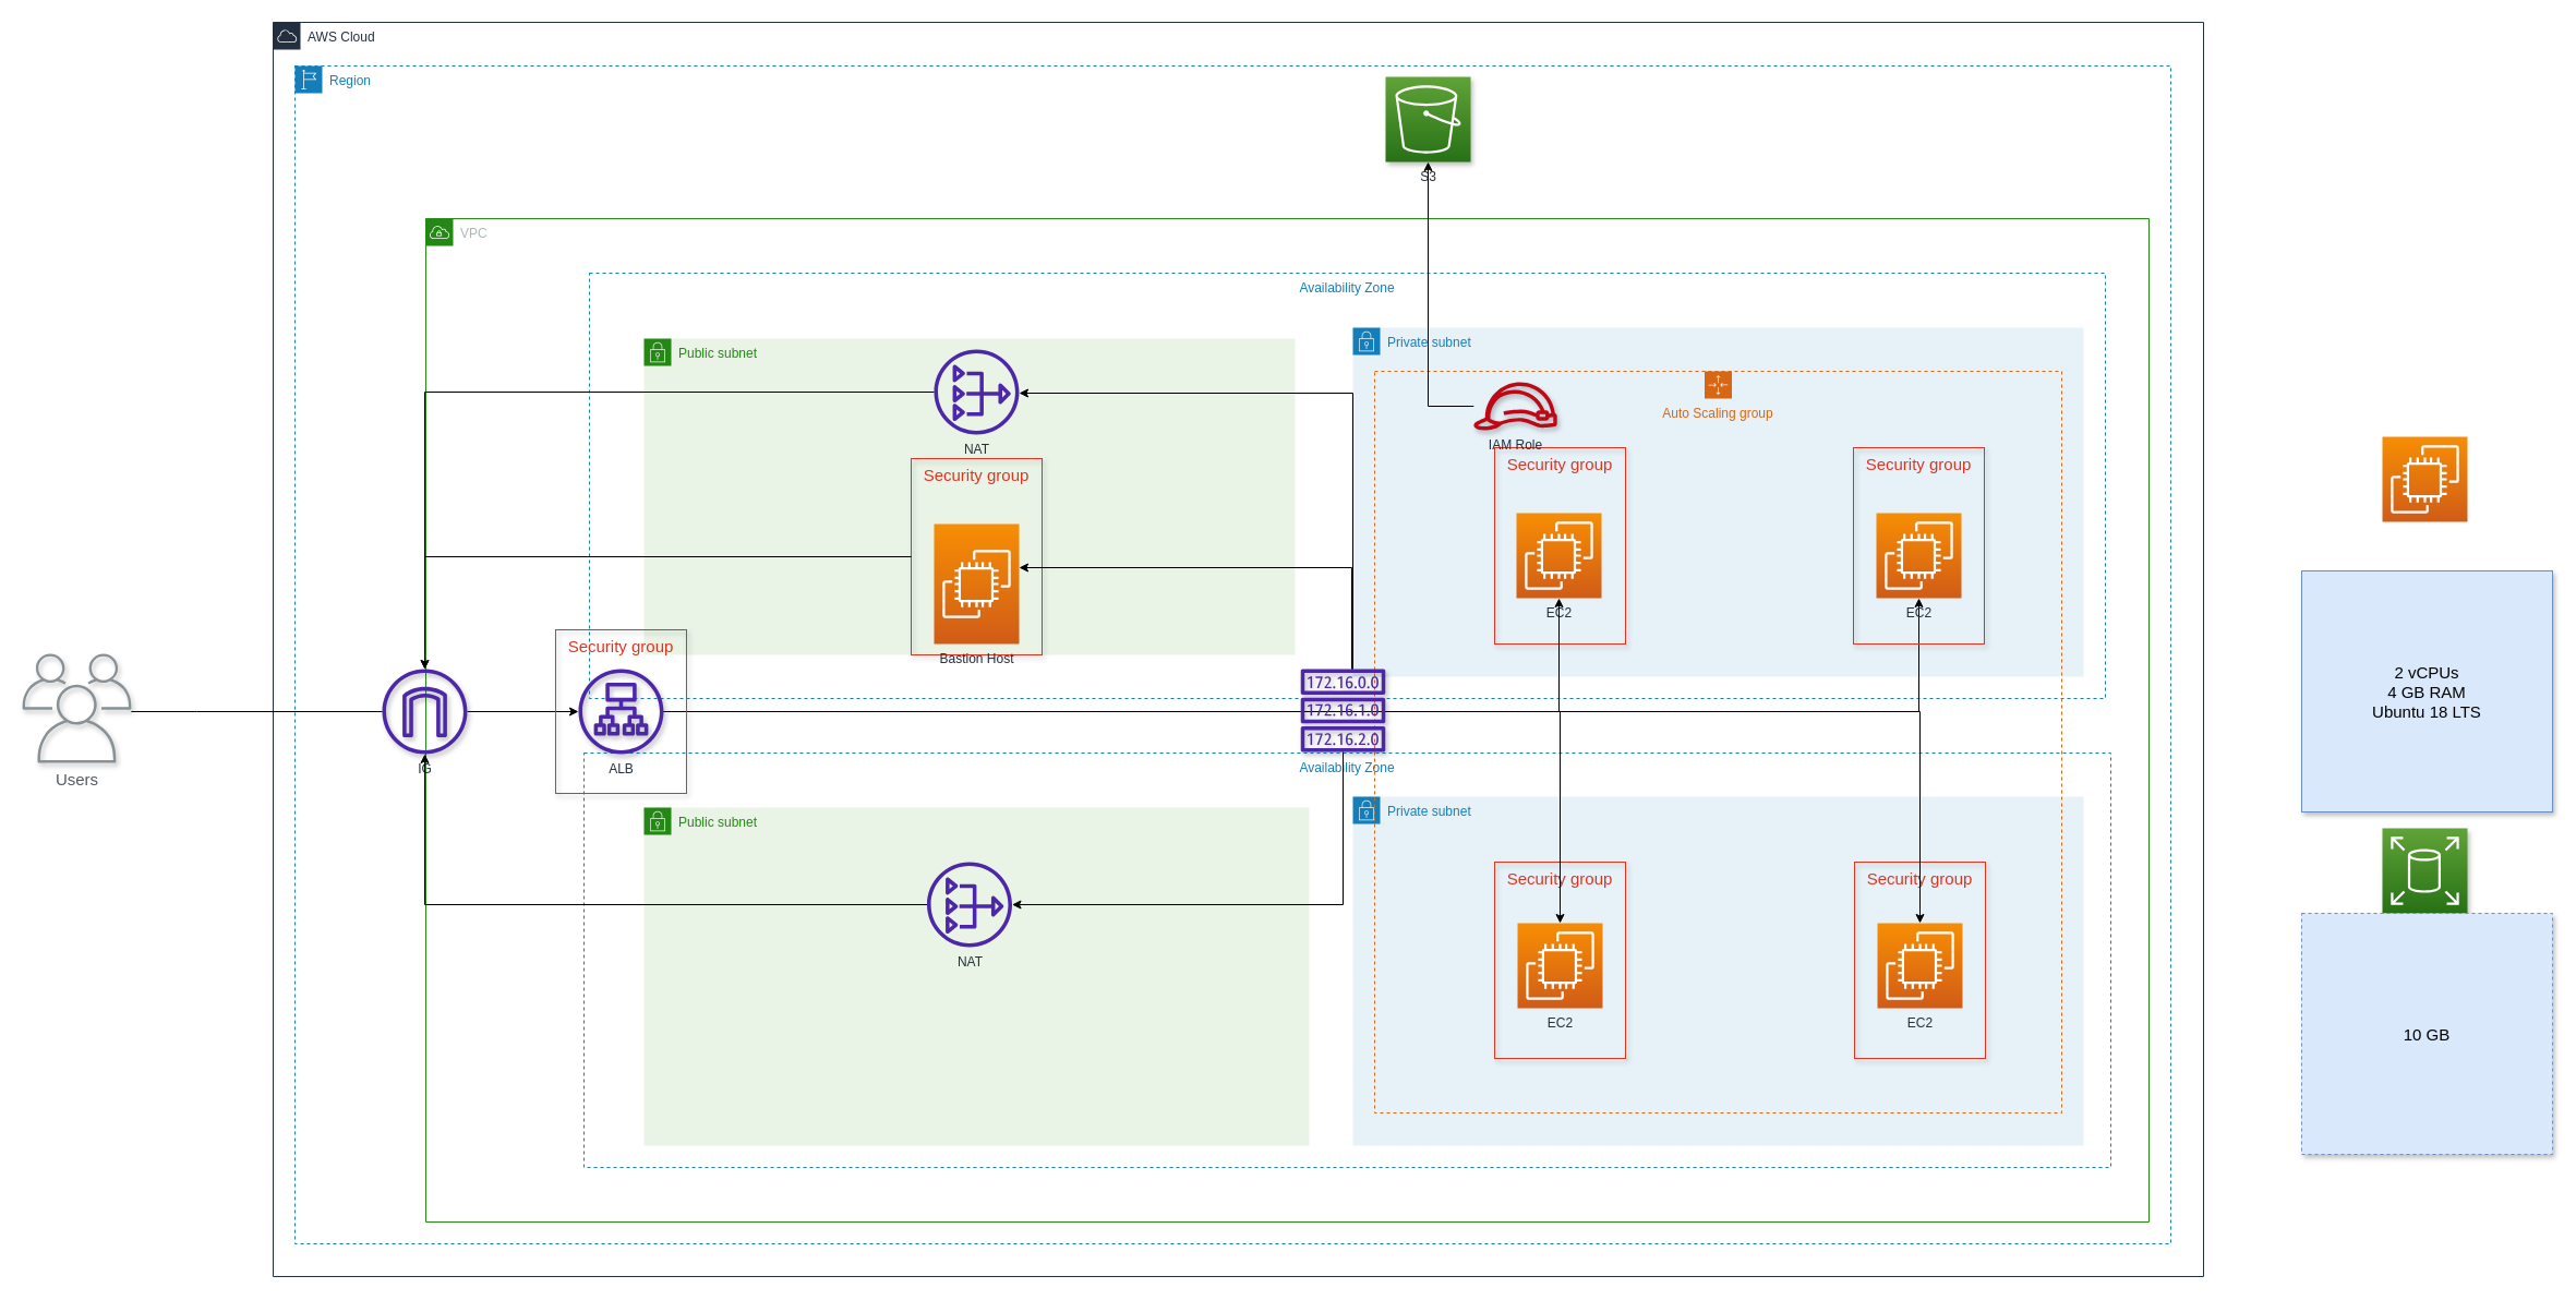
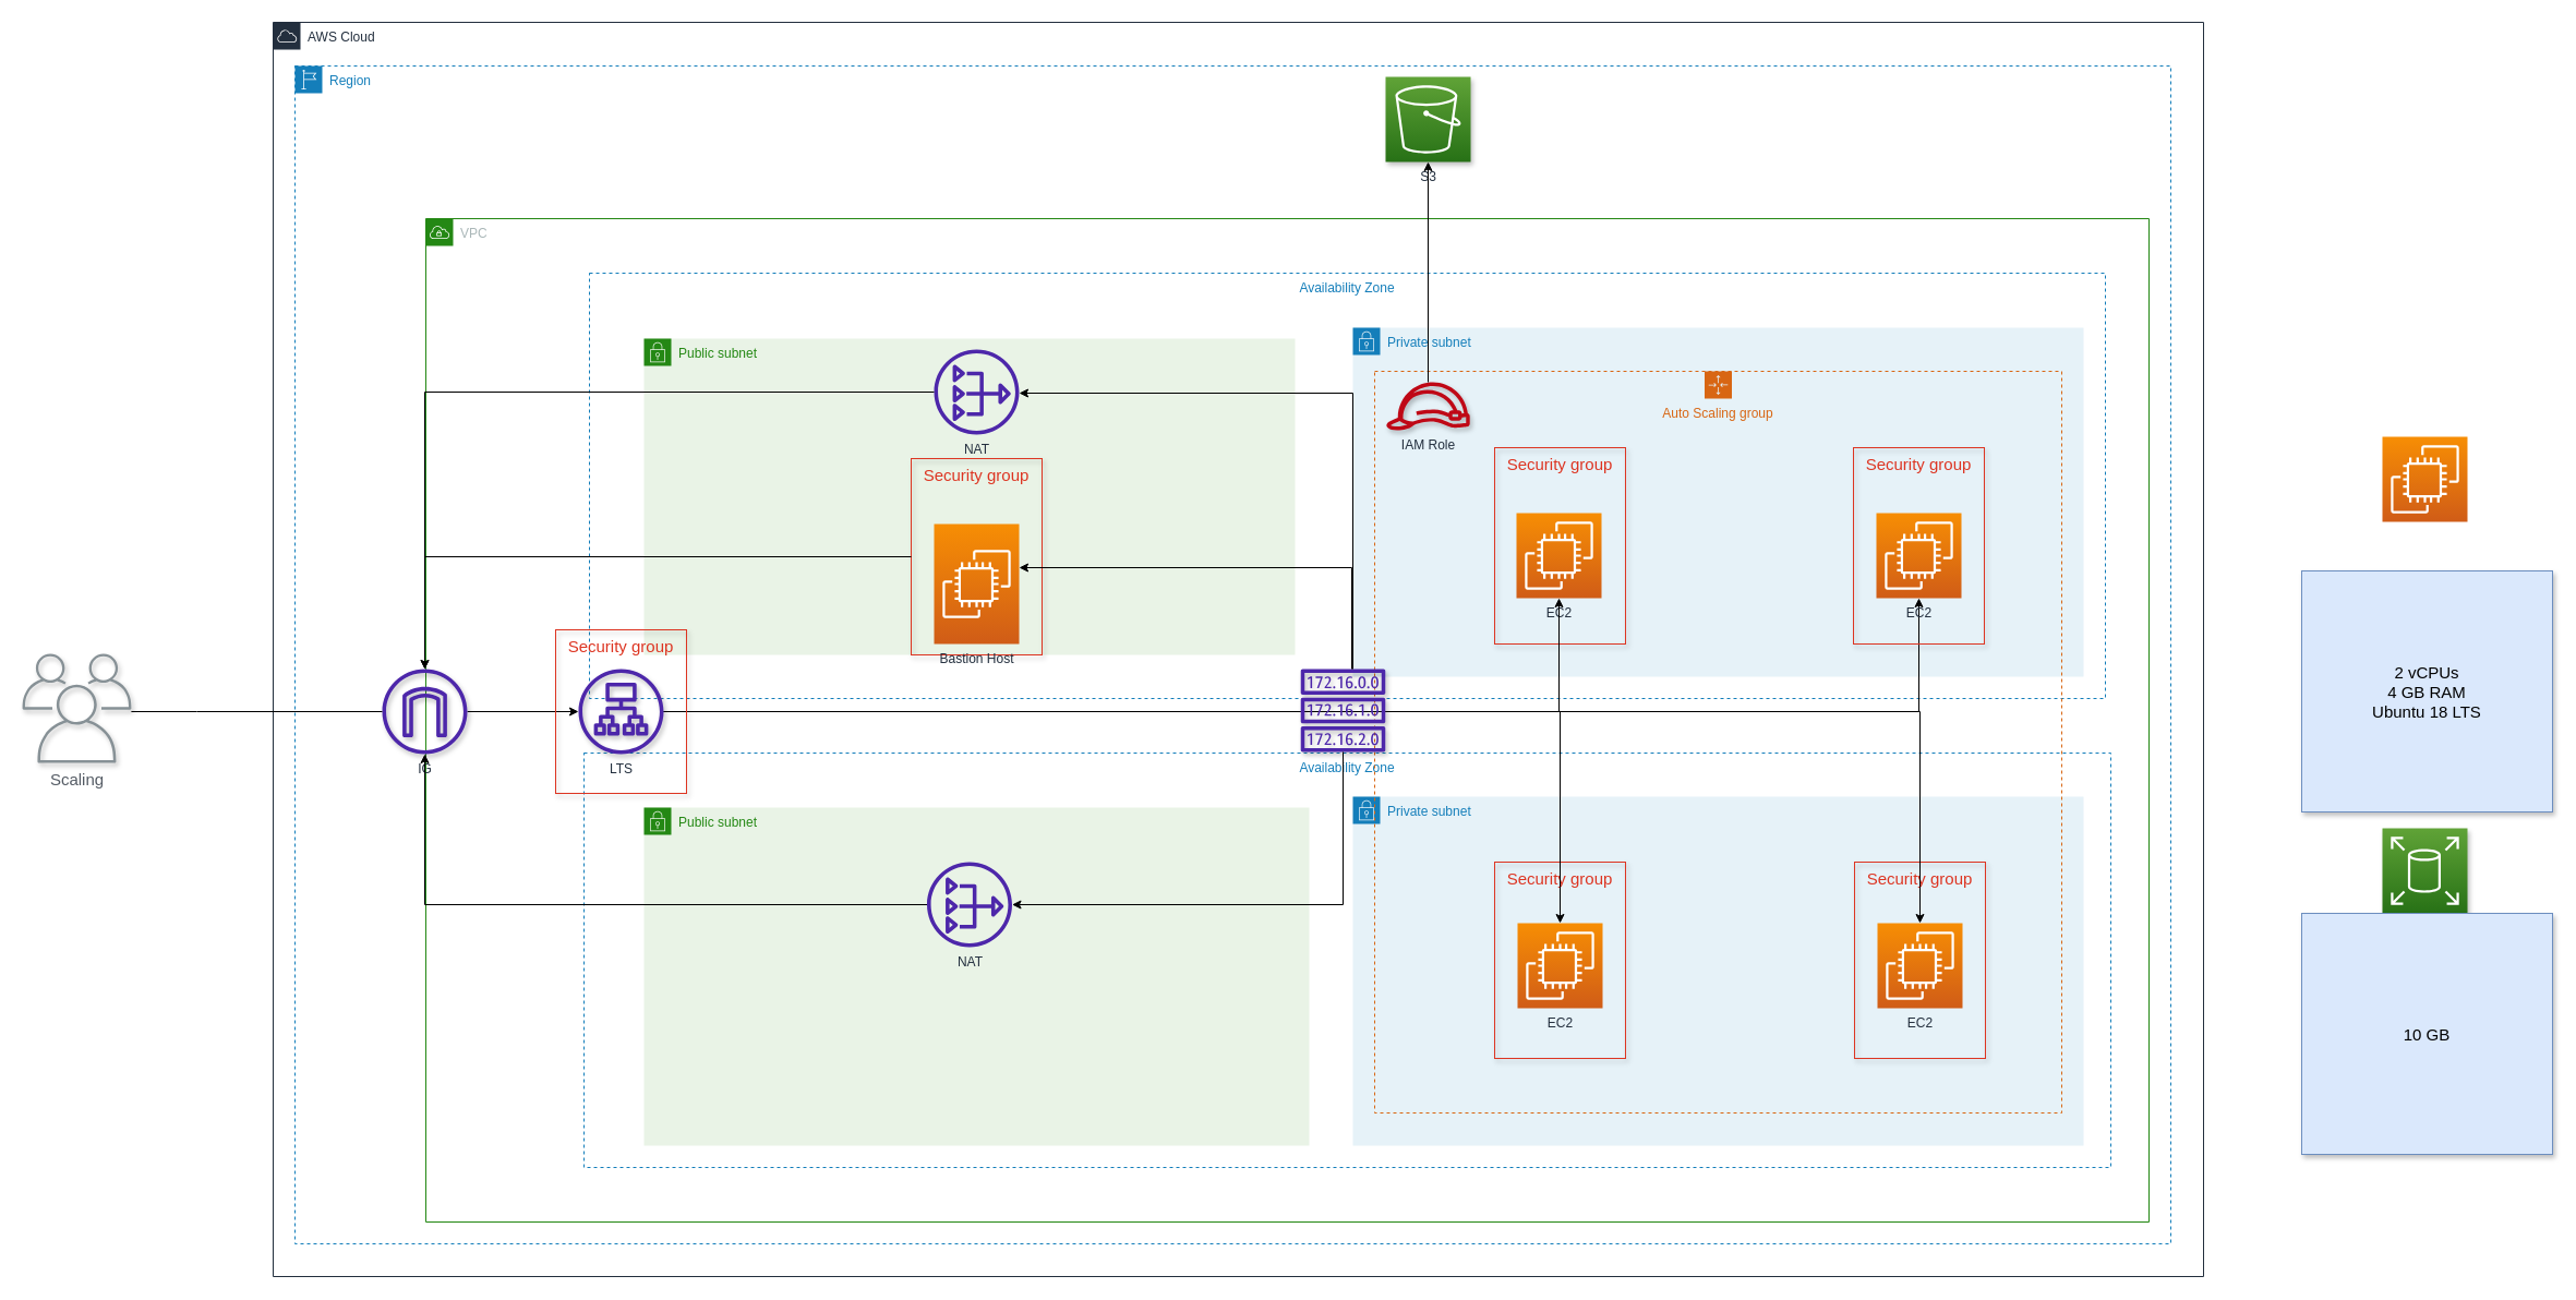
- <mxCell id="20" value="IAM Role" style="sketch=0;outlineConnect=0;fontColor=#232F3E;gradientColor=none;fillColor=#BF0816;strokeColor=none;dashed=0;verticalLabelPosition=bottom;verticalAlign=top;align=center;html=1;fontSize=12;fontStyle=0;aspect=fixed;pointerEvents=1;shape=mxgraph.aws4.role;shadow=1;" parent="3" vertex="1"><mxGeometry x="960" y="150" width="78" height="44" as="geometry" /></mxCell>
+ <mxCell id="20" value="IAM Role" style="sketch=0;outlineConnect=0;fontColor=#232F3E;gradientColor=none;fillColor=#BF0816;strokeColor=none;dashed=0;verticalLabelPosition=bottom;verticalAlign=top;align=center;html=1;fontSize=12;fontStyle=0;aspect=fixed;pointerEvents=1;shape=mxgraph.aws4.role;shadow=1;" parent="3" vertex="1"><mxGeometry x="880" y="150" width="78" height="44" as="geometry" /></mxCell>
- <mxCell id="25" value="ALB" style="sketch=0;outlineConnect=0;fontColor=#232F3E;gradientColor=none;fillColor=#4D27AA;strokeColor=none;dashed=0;verticalLabelPosition=bottom;verticalAlign=top;align=center;html=1;fontSize=12;fontStyle=0;aspect=fixed;pointerEvents=1;shape=mxgraph.aws4.application_load_balancer;shadow=1;" parent="3" vertex="1"><mxGeometry x="140" y="413" width="78" height="78" as="geometry" /></mxCell>
+ <mxCell id="25" value="LTS" style="sketch=0;outlineConnect=0;fontColor=#232F3E;gradientColor=none;fillColor=#4D27AA;strokeColor=none;dashed=0;verticalLabelPosition=bottom;verticalAlign=top;align=center;html=1;fontSize=12;fontStyle=0;aspect=fixed;pointerEvents=1;shape=mxgraph.aws4.application_load_balancer;shadow=1;" parent="3" vertex="1"><mxGeometry x="140" y="413" width="78" height="78" as="geometry" /></mxCell>
- <mxCell id="47" value="&lt;font style=&quot;font-size: 15px&quot;&gt;Users&lt;/font&gt;" style="sketch=0;outlineConnect=0;gradientColor=none;fontColor=#545B64;strokeColor=none;fillColor=#879196;dashed=0;verticalLabelPosition=bottom;verticalAlign=top;align=center;html=1;fontSize=12;fontStyle=0;aspect=fixed;shape=mxgraph.aws4.illustration_users;pointerEvents=1;shadow=1;" parent="1" vertex="1"><mxGeometry x="20" y="599" width="100" height="100" as="geometry" /></mxCell>
+ <mxCell id="47" value="&lt;font style=&quot;font-size: 15px&quot;&gt;Scaling&lt;/font&gt;" style="sketch=0;outlineConnect=0;gradientColor=none;fontColor=#545B64;strokeColor=none;fillColor=#879196;dashed=0;verticalLabelPosition=bottom;verticalAlign=top;align=center;html=1;fontSize=12;fontStyle=0;aspect=fixed;shape=mxgraph.aws4.illustration_users;pointerEvents=1;shadow=1;" parent="1" vertex="1"><mxGeometry x="20" y="599" width="100" height="100" as="geometry" /></mxCell>
- <mxCell id="45" value="&lt;font style=&quot;font-size: 15px&quot;&gt;10 GB&lt;br&gt;&lt;/font&gt;" style="rounded=0;whiteSpace=wrap;html=1;fillColor=#dae8fc;strokeColor=#6c8ebf;shadow=1;dashed=1;" parent="1" vertex="1"><mxGeometry x="2110" y="837" width="230" height="221" as="geometry" /></mxCell>
+ <mxCell id="45" value="&lt;font style=&quot;font-size: 15px&quot;&gt;10 GB&lt;br&gt;&lt;/font&gt;" style="rounded=0;whiteSpace=wrap;html=1;fillColor=#dae8fc;strokeColor=#6c8ebf;shadow=1;" parent="1" vertex="1"><mxGeometry x="2110" y="837" width="230" height="221" as="geometry" /></mxCell>
